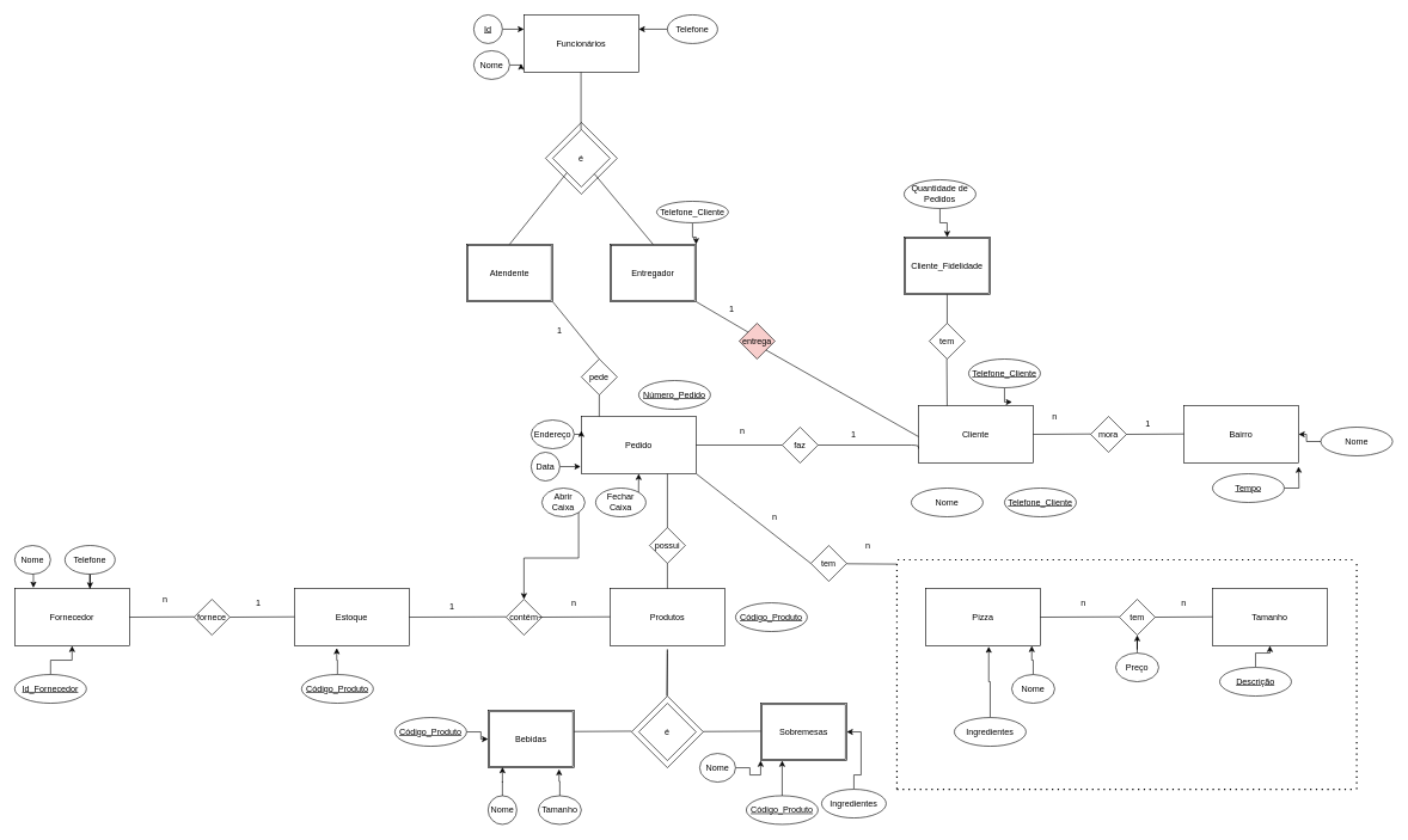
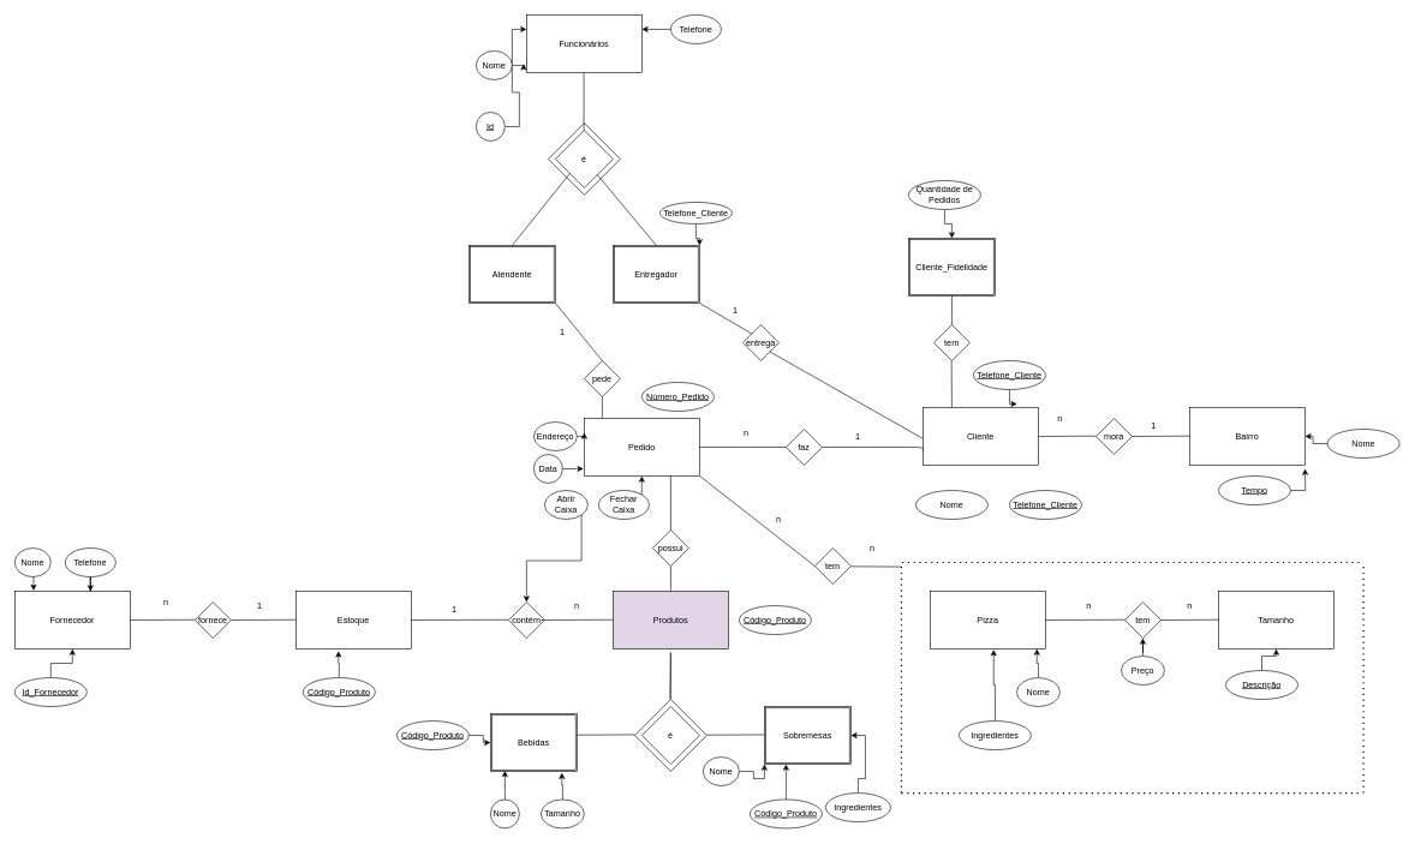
- <mxCell id="111" value="Id" style="ellipse;whiteSpace=wrap;html=1;align=center;fontStyle=4;" vertex="1" parent="1"><mxGeometry x="660" y="20" width="40" height="40" as="geometry" /></mxCell>
+ <mxCell id="111" value="Id" style="ellipse;whiteSpace=wrap;html=1;align=center;fontStyle=4;" vertex="1" parent="1"><mxGeometry x="660" y="155" width="40" height="40" as="geometry" /></mxCell>
- <mxCell id="53" value="entrega" style="rhombus;whiteSpace=wrap;html=1;fillColor=#f8cecc;" vertex="1" parent="1"><mxGeometry x="1030" y="450" width="50" height="50" as="geometry" /></mxCell>
+ <mxCell id="53" value="entrega" style="rhombus;whiteSpace=wrap;html=1;" vertex="1" parent="1"><mxGeometry x="1030" y="450" width="50" height="50" as="geometry" /></mxCell>
- <mxCell id="15" value="Produtos" style="rounded=0;whiteSpace=wrap;html=1;" vertex="1" parent="1"><mxGeometry x="850" y="820" width="160" height="80" as="geometry" /></mxCell>
+ <mxCell id="15" value="Produtos" style="rounded=0;whiteSpace=wrap;html=1;fillColor=#e1d5e7;" vertex="1" parent="1"><mxGeometry x="850" y="820" width="160" height="80" as="geometry" /></mxCell>
